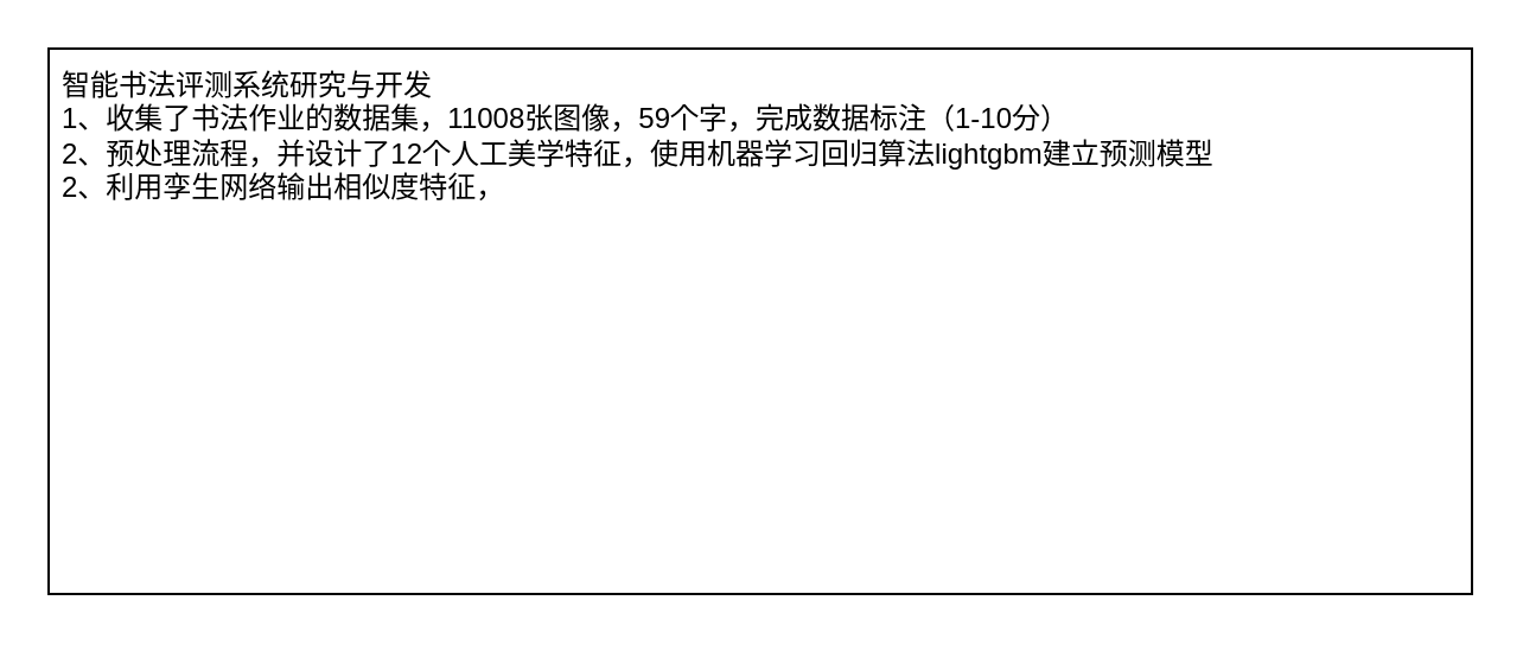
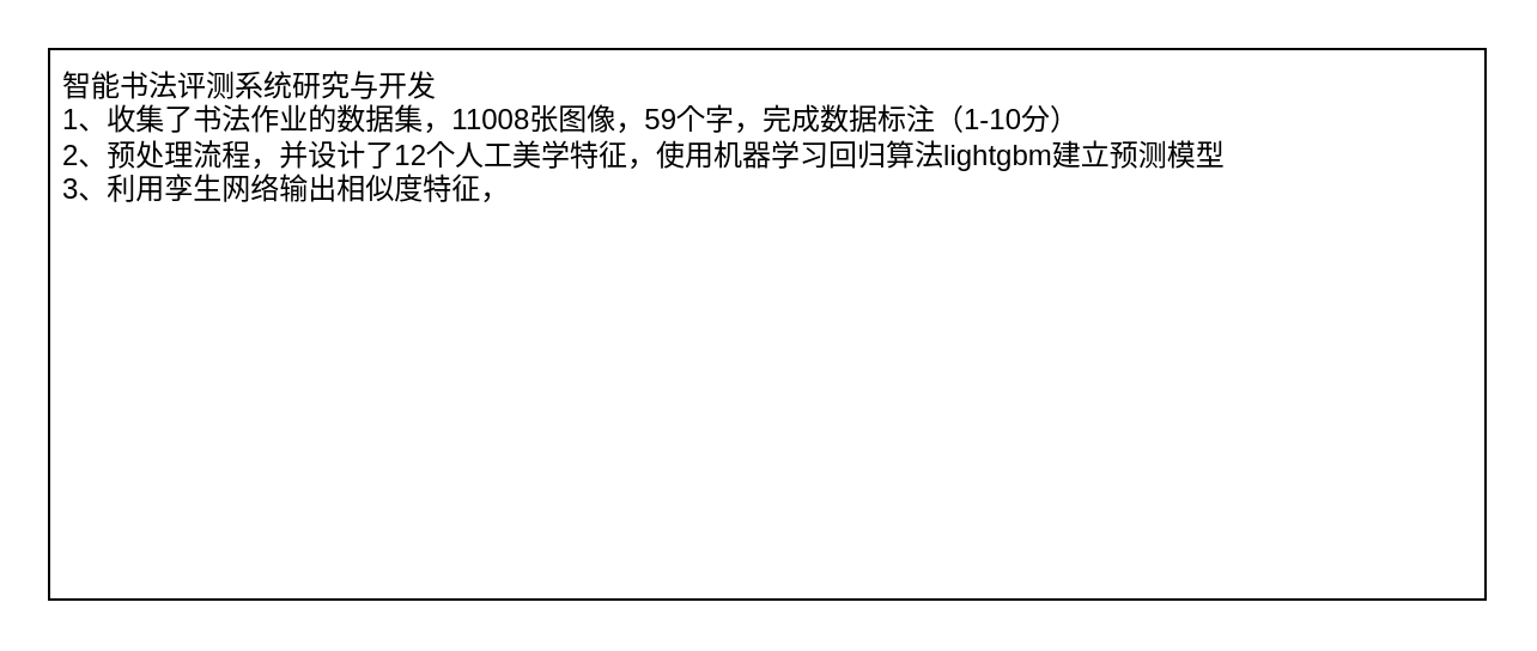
- <mxCell id="2" value="智能书法评测系统研究与开发&lt;div&gt;1、收集了书法作业的数据集，11008张图像，59个字，完成数据标注（1-10分）&lt;/div&gt;&lt;div&gt;2、预处理流程，并设计了12个人工美学特征，使用机器学习回归算法lightgbm建立预测模型&lt;/div&gt;&lt;div&gt;2、利用孪生网络输出相似度特征，&lt;/div&gt;" style="rounded=0;whiteSpace=wrap;html=1;align=left;verticalAlign=top;spacingTop=2;spacingLeft=4;" vertex="1" parent="1"><mxGeometry x="20" y="20" width="600" height="230" as="geometry" /></mxCell>
+ <mxCell id="2" value="智能书法评测系统研究与开发&lt;div&gt;1、收集了书法作业的数据集，11008张图像，59个字，完成数据标注（1-10分）&lt;/div&gt;&lt;div&gt;2、预处理流程，并设计了12个人工美学特征，使用机器学习回归算法lightgbm建立预测模型&lt;/div&gt;&lt;div&gt;3、利用孪生网络输出相似度特征，&lt;/div&gt;" style="rounded=0;whiteSpace=wrap;html=1;align=left;verticalAlign=top;spacingTop=2;spacingLeft=4;" vertex="1" parent="1"><mxGeometry x="20" y="20" width="600" height="230" as="geometry" /></mxCell>
